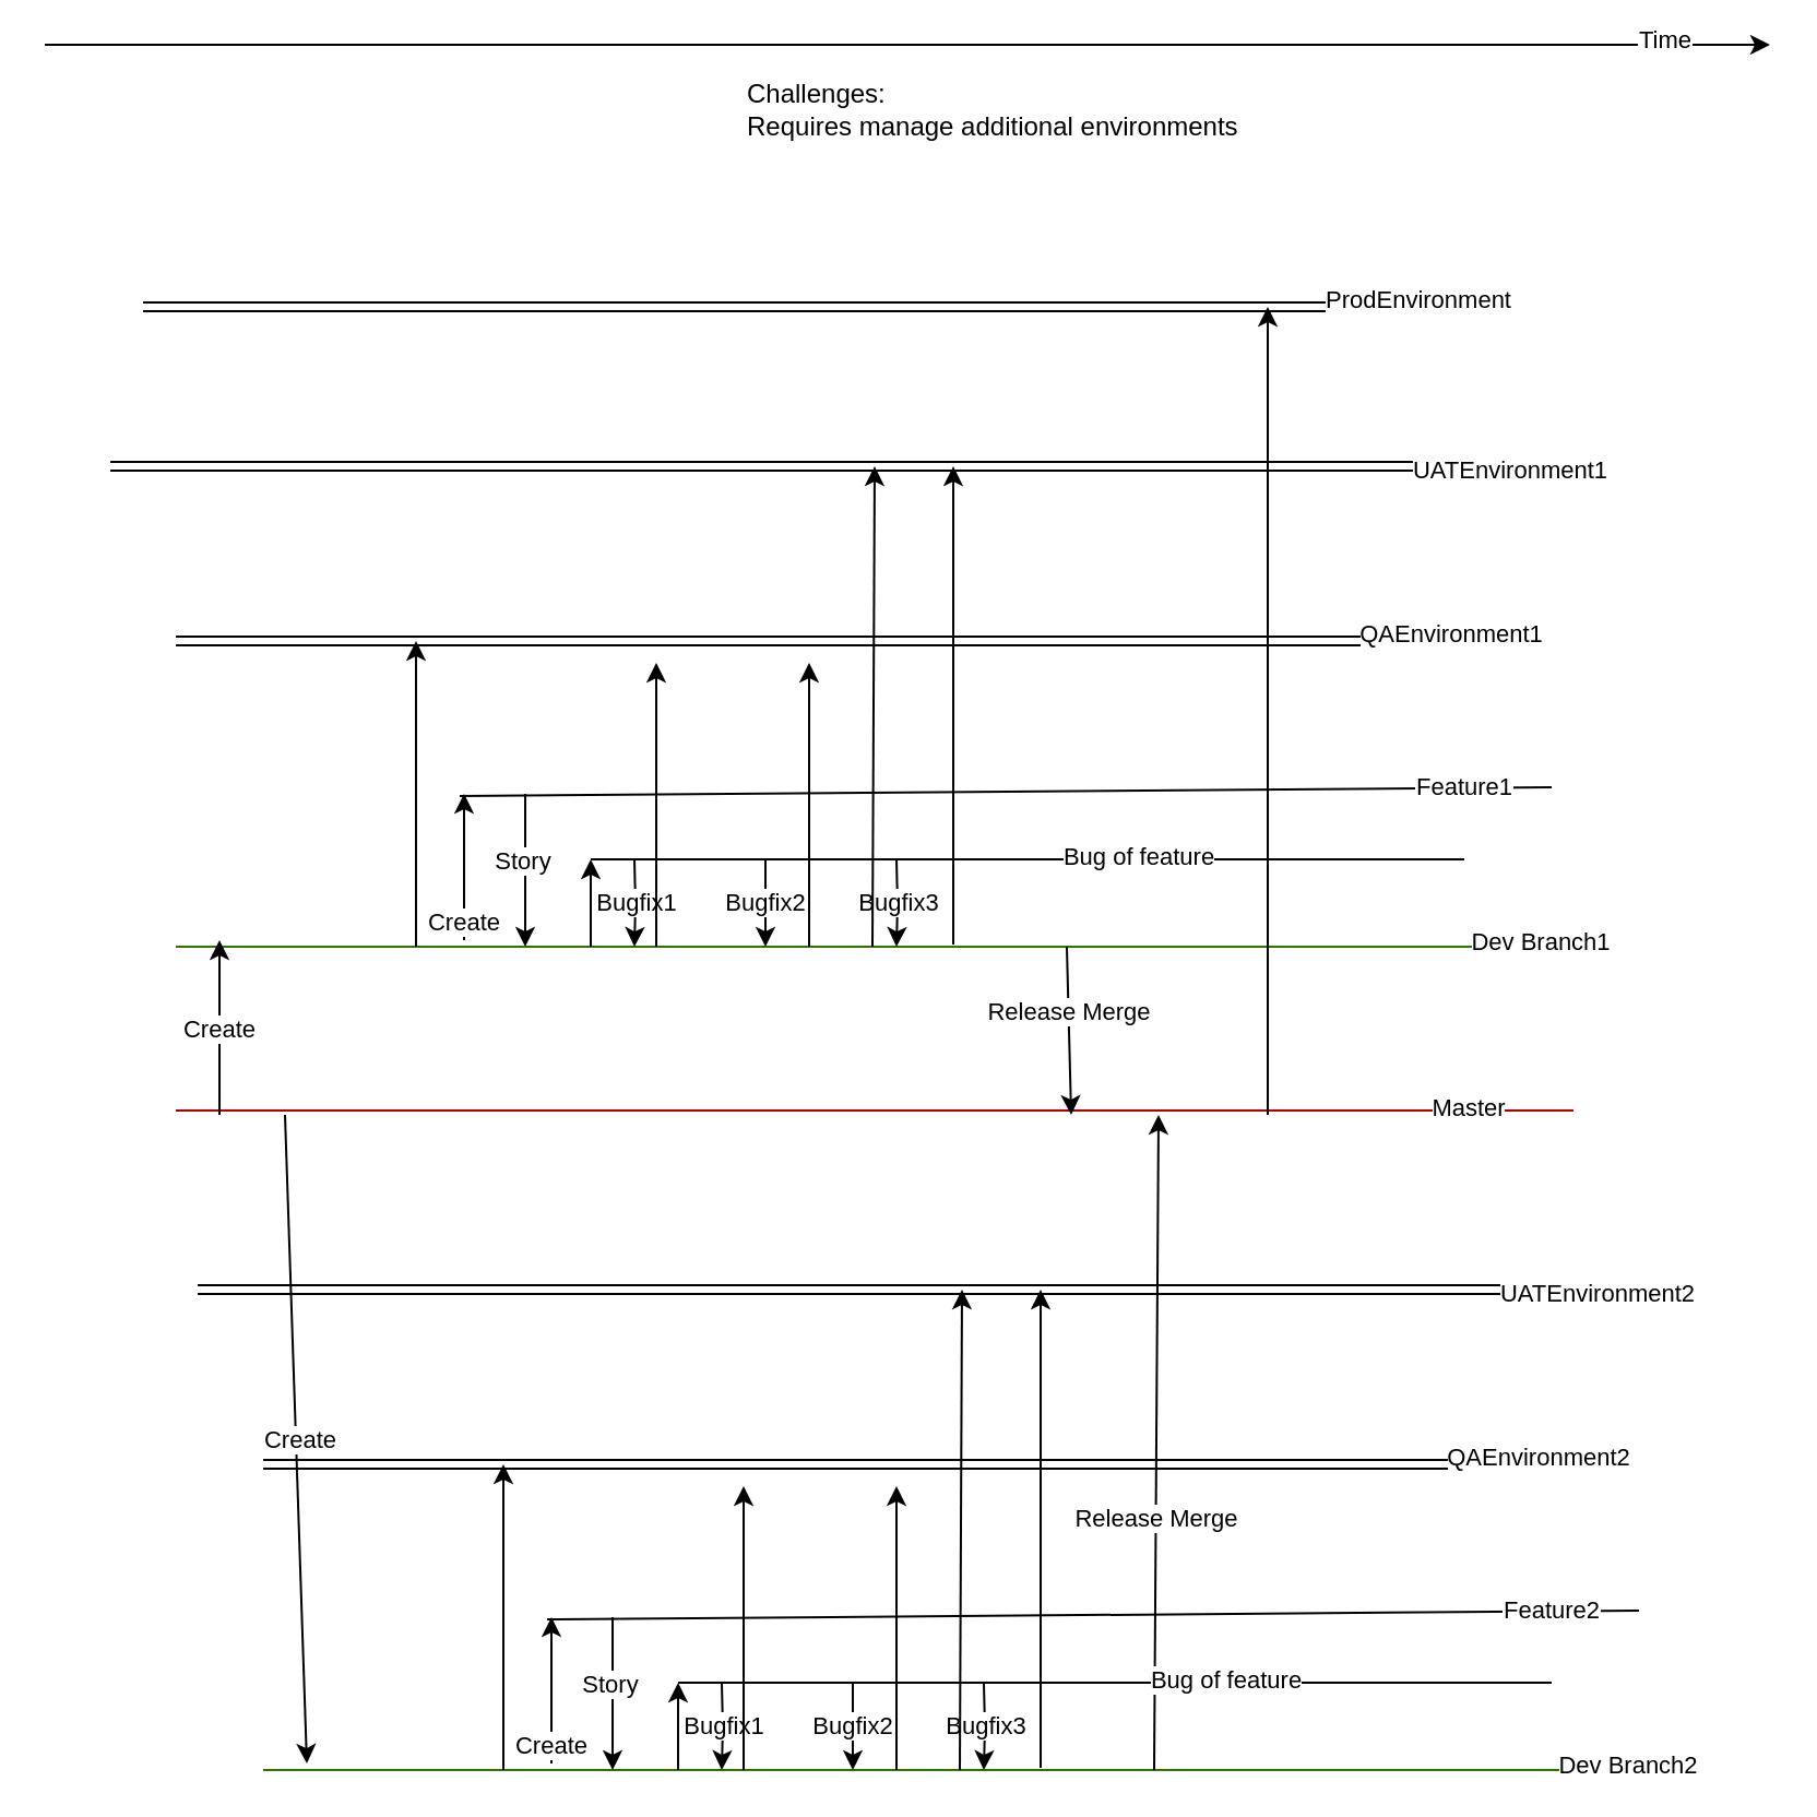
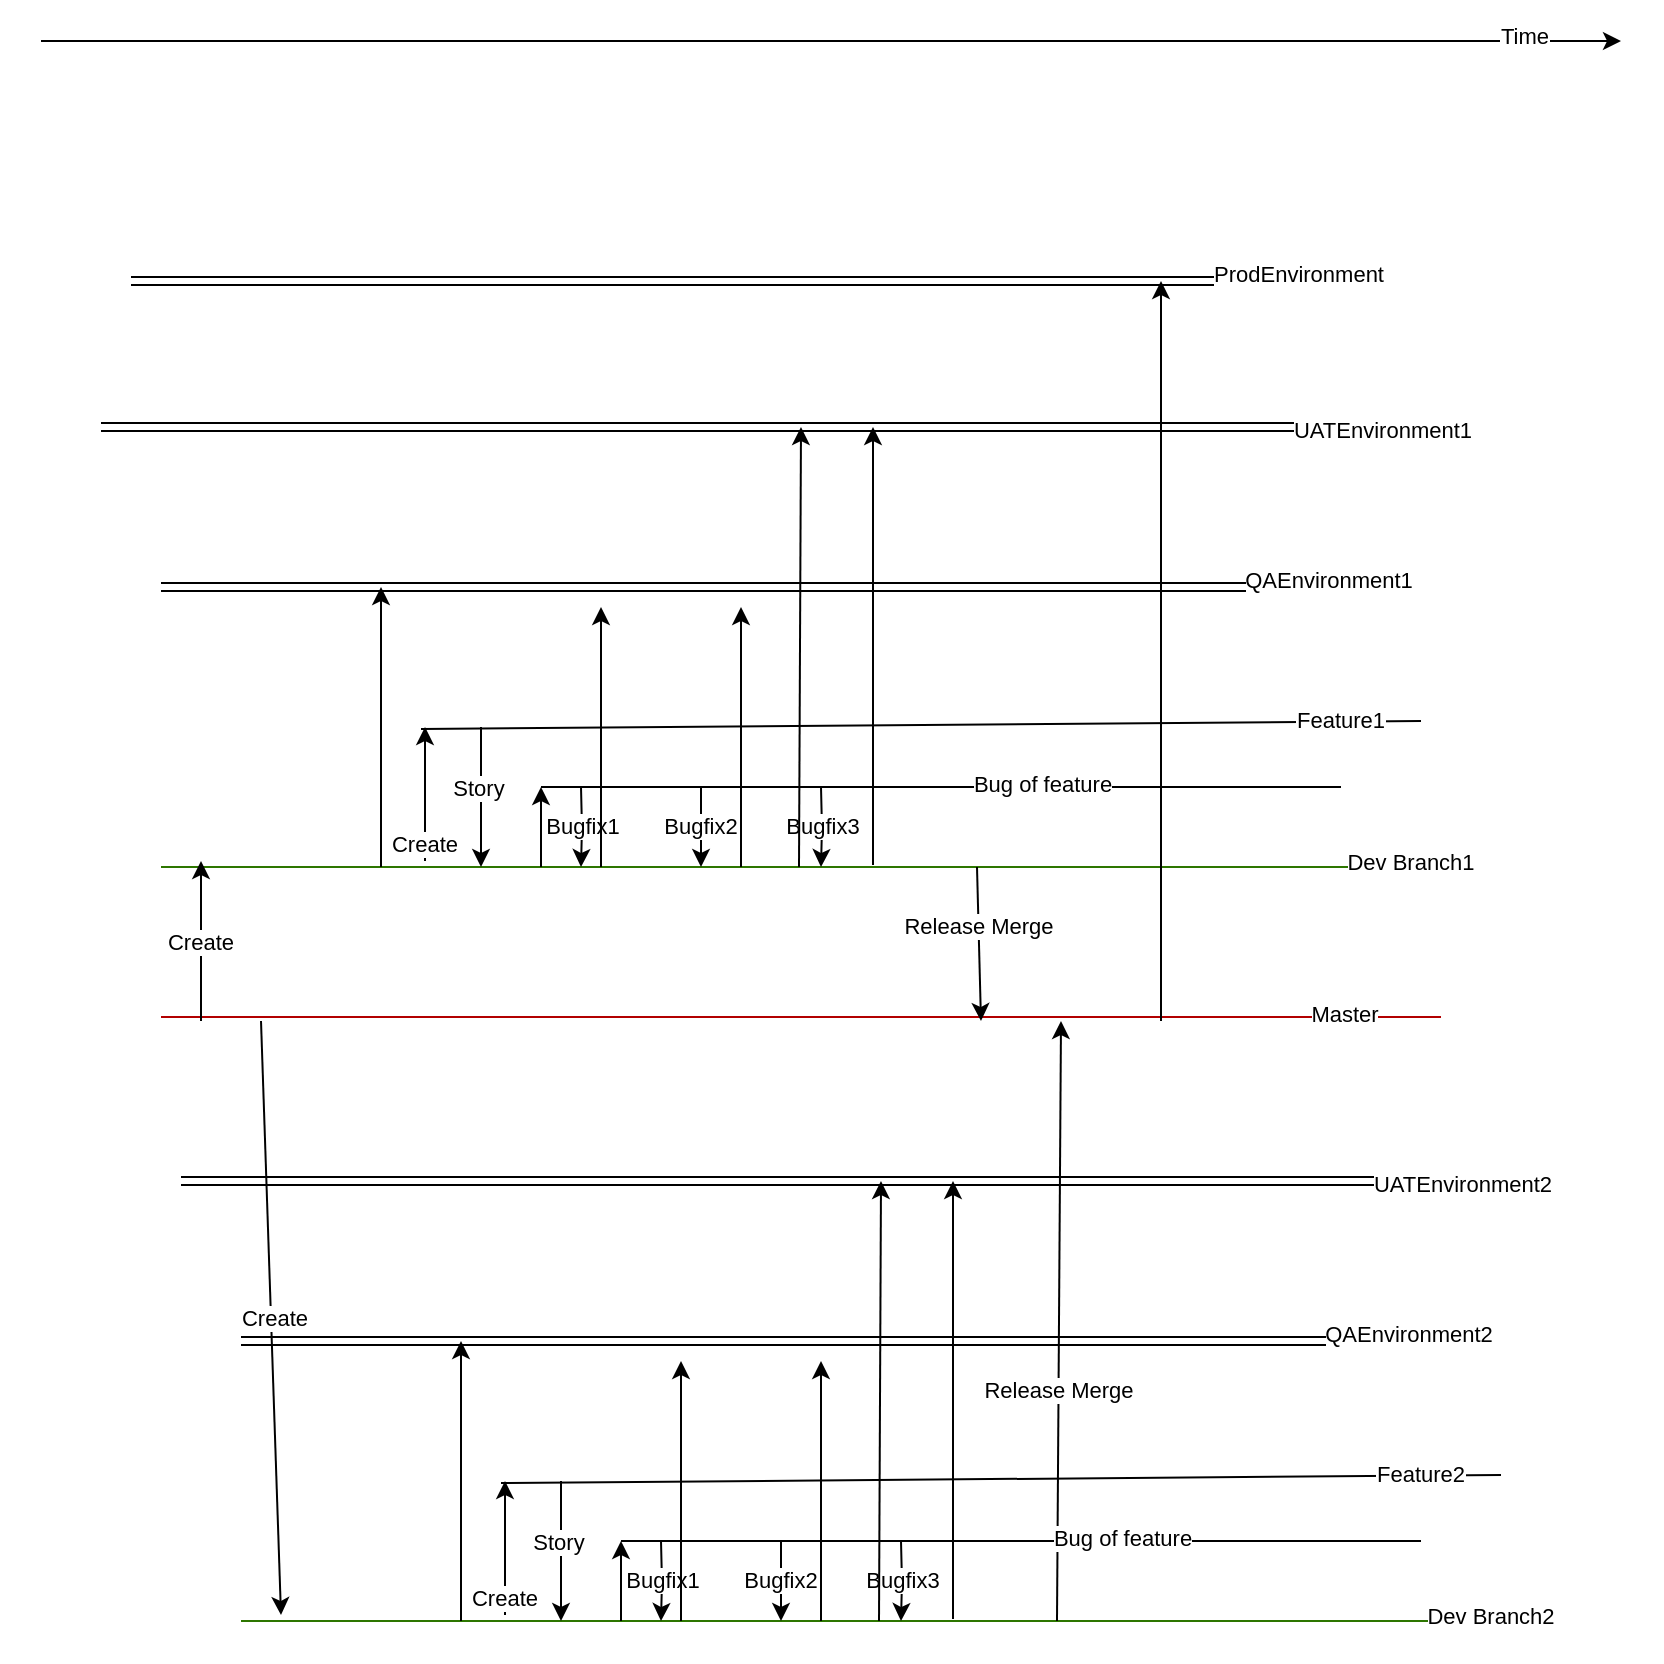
- <mxCell id="37" value="&lt;div&gt;Challenges:&lt;/div&gt;&lt;div&gt;Requires manage additional environments&lt;/div&gt;" style="text;html=1;align=left;verticalAlign=middle;resizable=0;points=[];autosize=1;strokeColor=none;fillColor=none;" vertex="1" parent="1"><mxGeometry x="340" y="30" width="250" height="40" as="geometry" /></mxCell>
